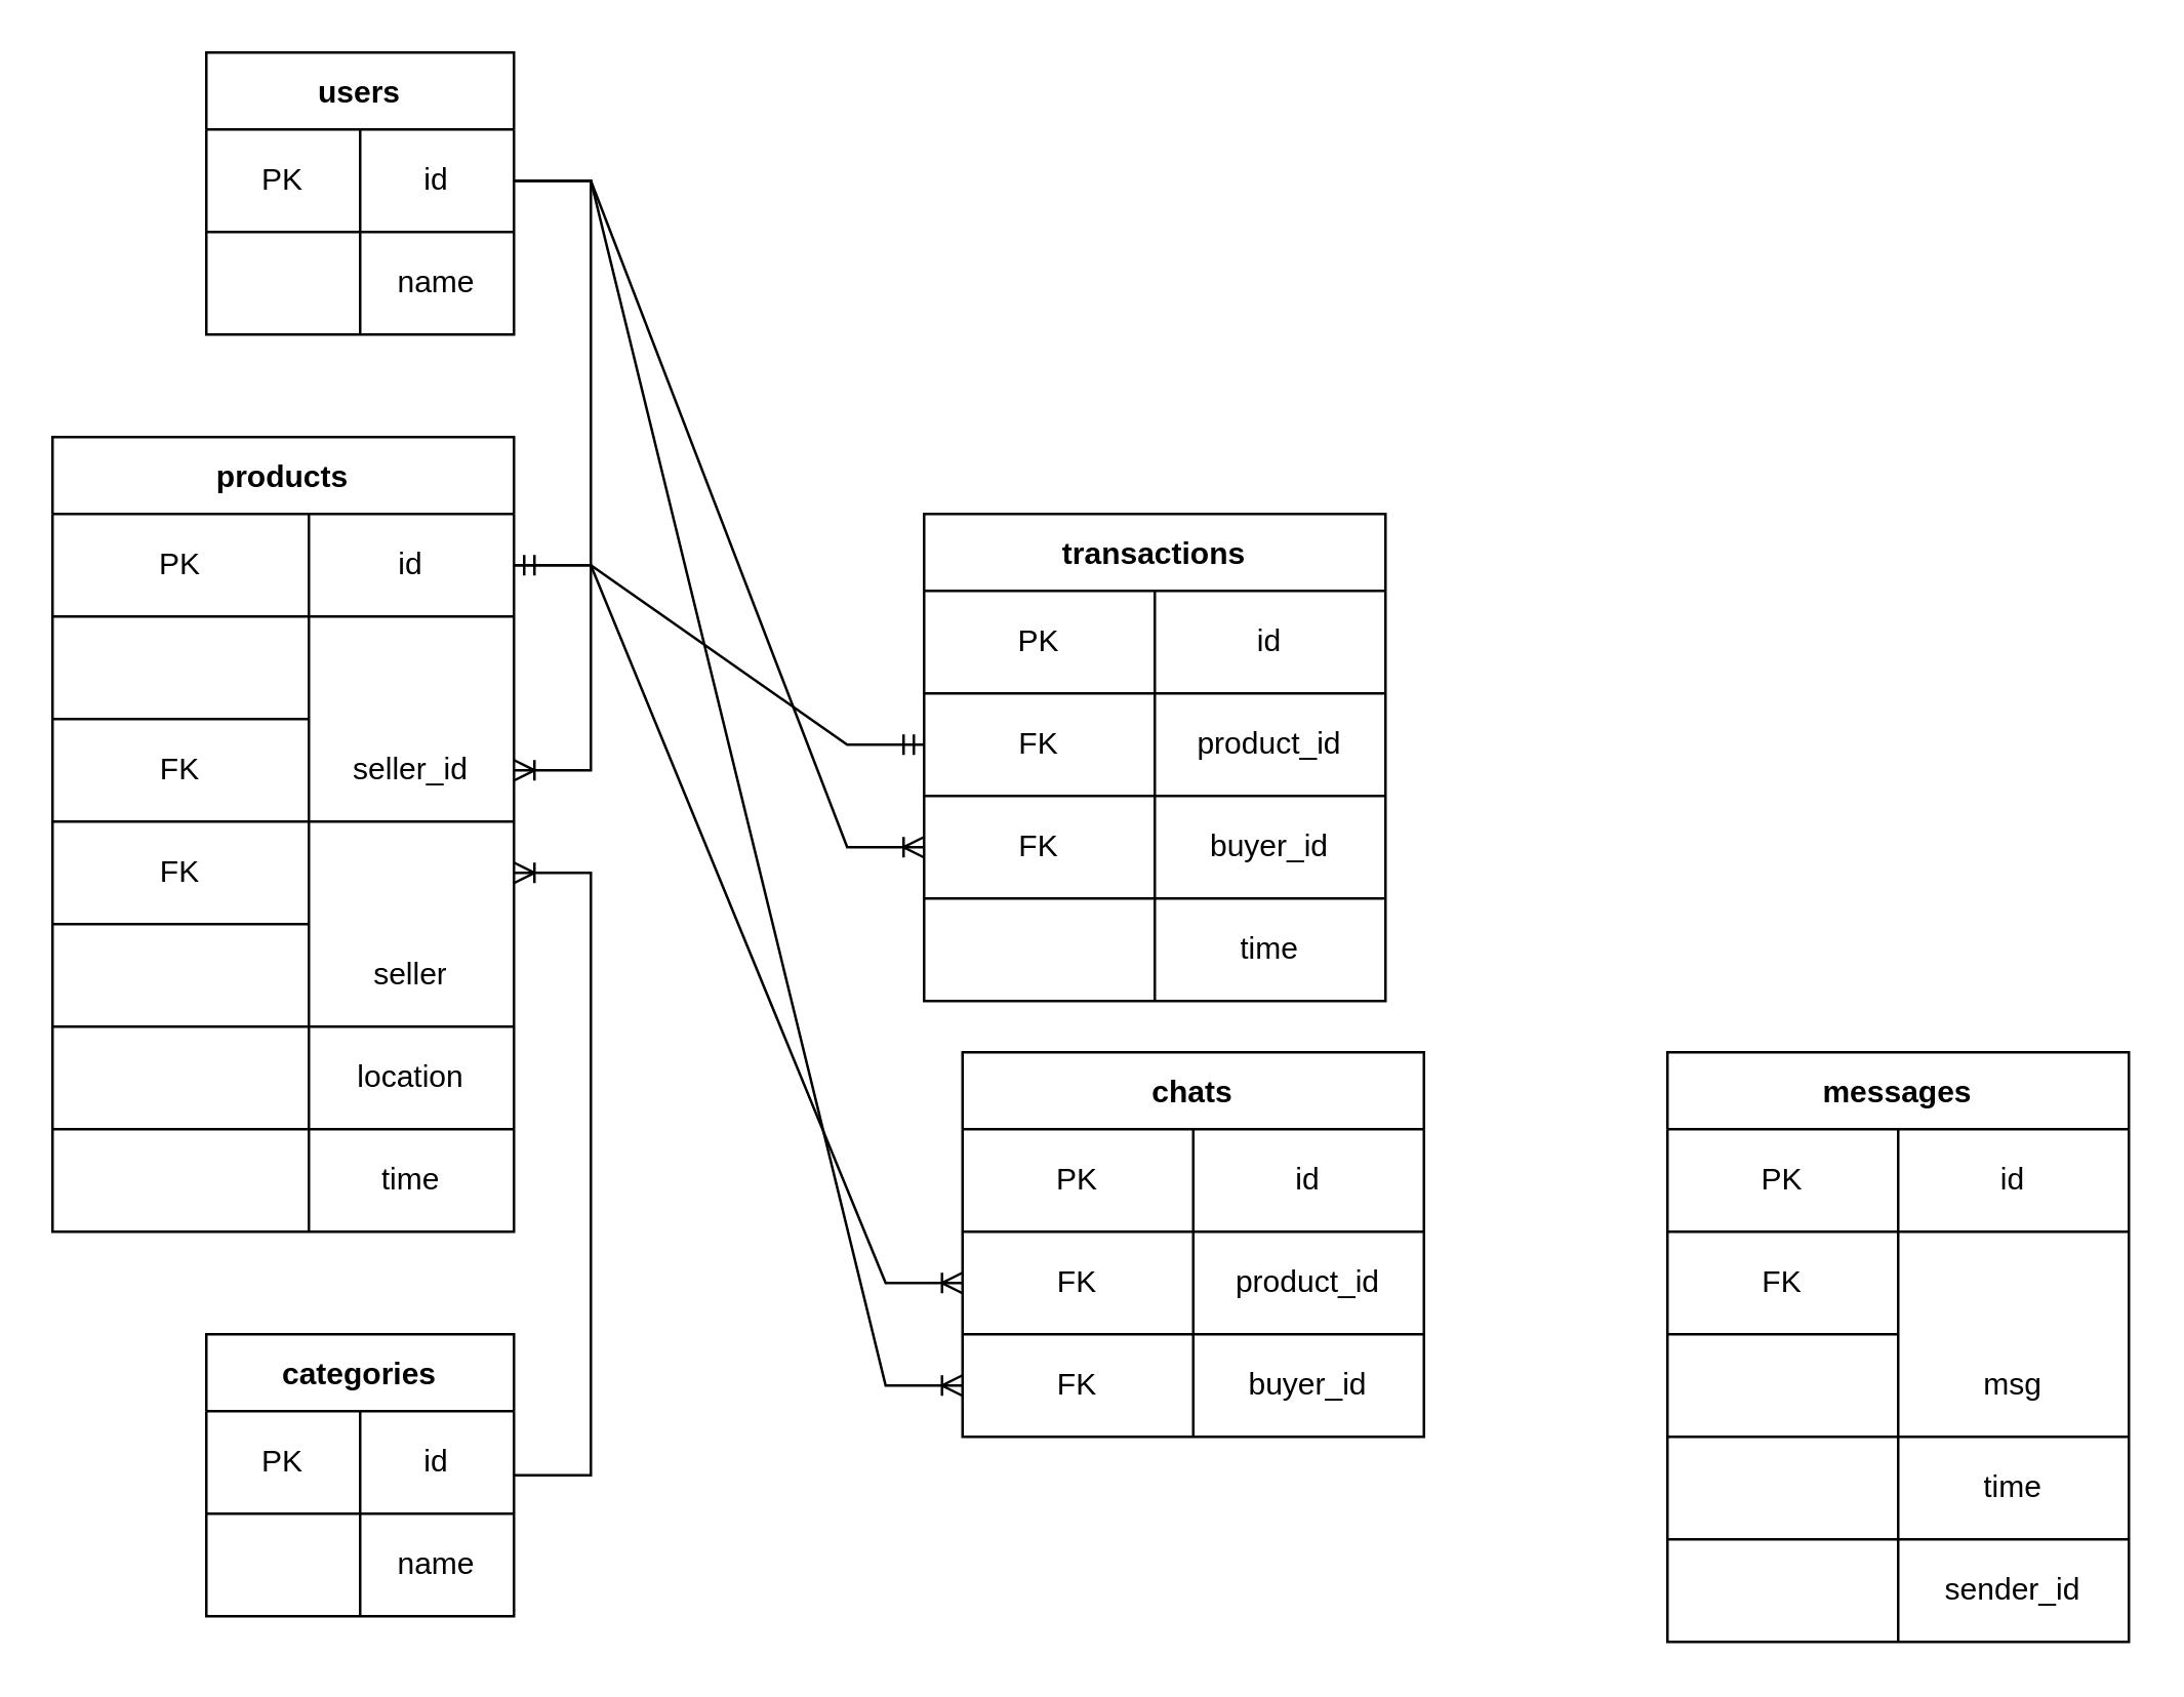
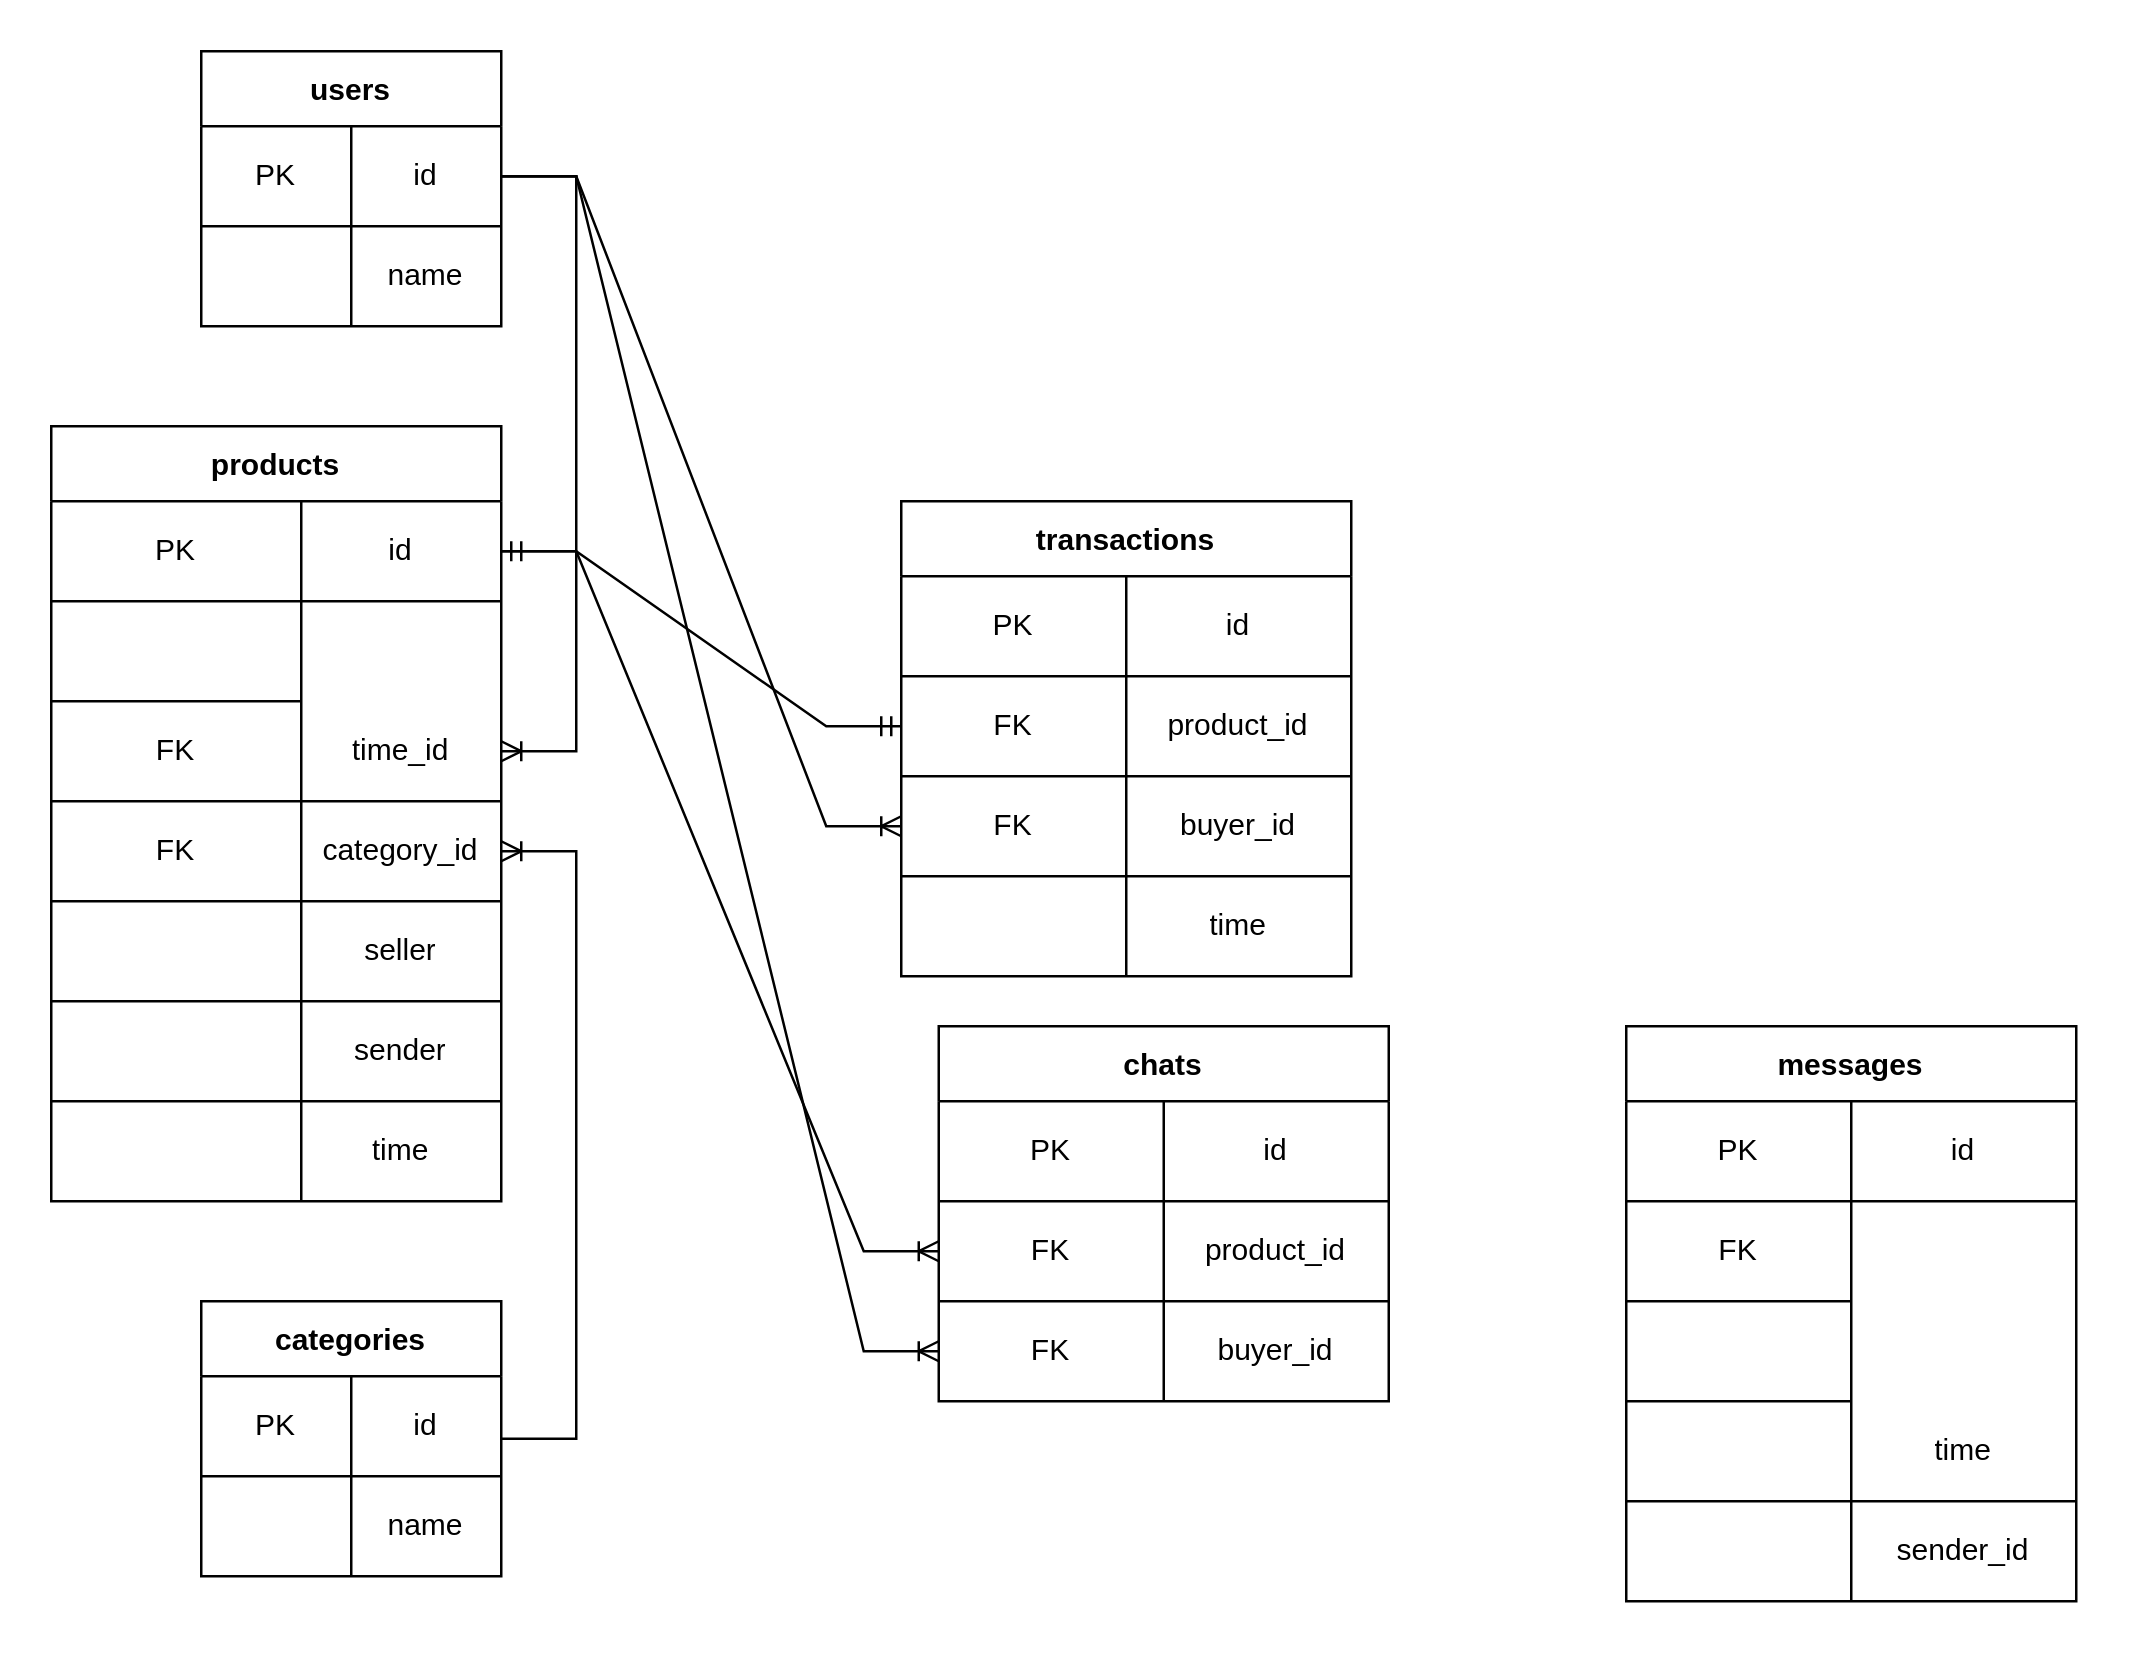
- <mxCell id="24" value="seller_id" style="shape=partialRectangle;html=1;whiteSpace=wrap;connectable=0;fillColor=none;top=0;left=0;bottom=0;right=0;overflow=hidden;pointerEvents=1;" vertex="1" parent="22"><mxGeometry x="100" width="80" height="40" as="geometry"><mxRectangle width="80" height="40" as="alternateBounds" /></mxGeometry></mxCell>
+ <mxCell id="24" value="time_id" style="shape=partialRectangle;html=1;whiteSpace=wrap;connectable=0;fillColor=none;top=0;left=0;bottom=0;right=0;overflow=hidden;pointerEvents=1;" vertex="1" parent="22"><mxGeometry x="100" width="80" height="40" as="geometry"><mxRectangle width="80" height="40" as="alternateBounds" /></mxGeometry></mxCell>
+ <mxCell id="27" value="category_id" style="shape=partialRectangle;html=1;whiteSpace=wrap;connectable=0;fillColor=none;top=0;left=0;bottom=0;right=0;overflow=hidden;pointerEvents=1;" vertex="1" parent="25"><mxGeometry x="100" width="80" height="40" as="geometry"><mxRectangle width="80" height="40" as="alternateBounds" /></mxGeometry></mxCell>
- <mxCell id="33" value="location" style="shape=partialRectangle;html=1;whiteSpace=wrap;connectable=0;fillColor=none;top=0;left=0;bottom=0;right=0;overflow=hidden;pointerEvents=1;" vertex="1" parent="31"><mxGeometry x="100" width="80" height="40" as="geometry"><mxRectangle width="80" height="40" as="alternateBounds" /></mxGeometry></mxCell>
+ <mxCell id="33" value="sender" style="shape=partialRectangle;html=1;whiteSpace=wrap;connectable=0;fillColor=none;top=0;left=0;bottom=0;right=0;overflow=hidden;pointerEvents=1;" vertex="1" parent="31"><mxGeometry x="100" width="80" height="40" as="geometry"><mxRectangle width="80" height="40" as="alternateBounds" /></mxGeometry></mxCell>
- <mxCell id="74" value="msg" style="shape=partialRectangle;html=1;whiteSpace=wrap;connectable=0;fillColor=none;top=0;left=0;bottom=0;right=0;overflow=hidden;pointerEvents=1;" vertex="1" parent="72"><mxGeometry x="90" width="90" height="40" as="geometry"><mxRectangle width="90" height="40" as="alternateBounds" /></mxGeometry></mxCell>
